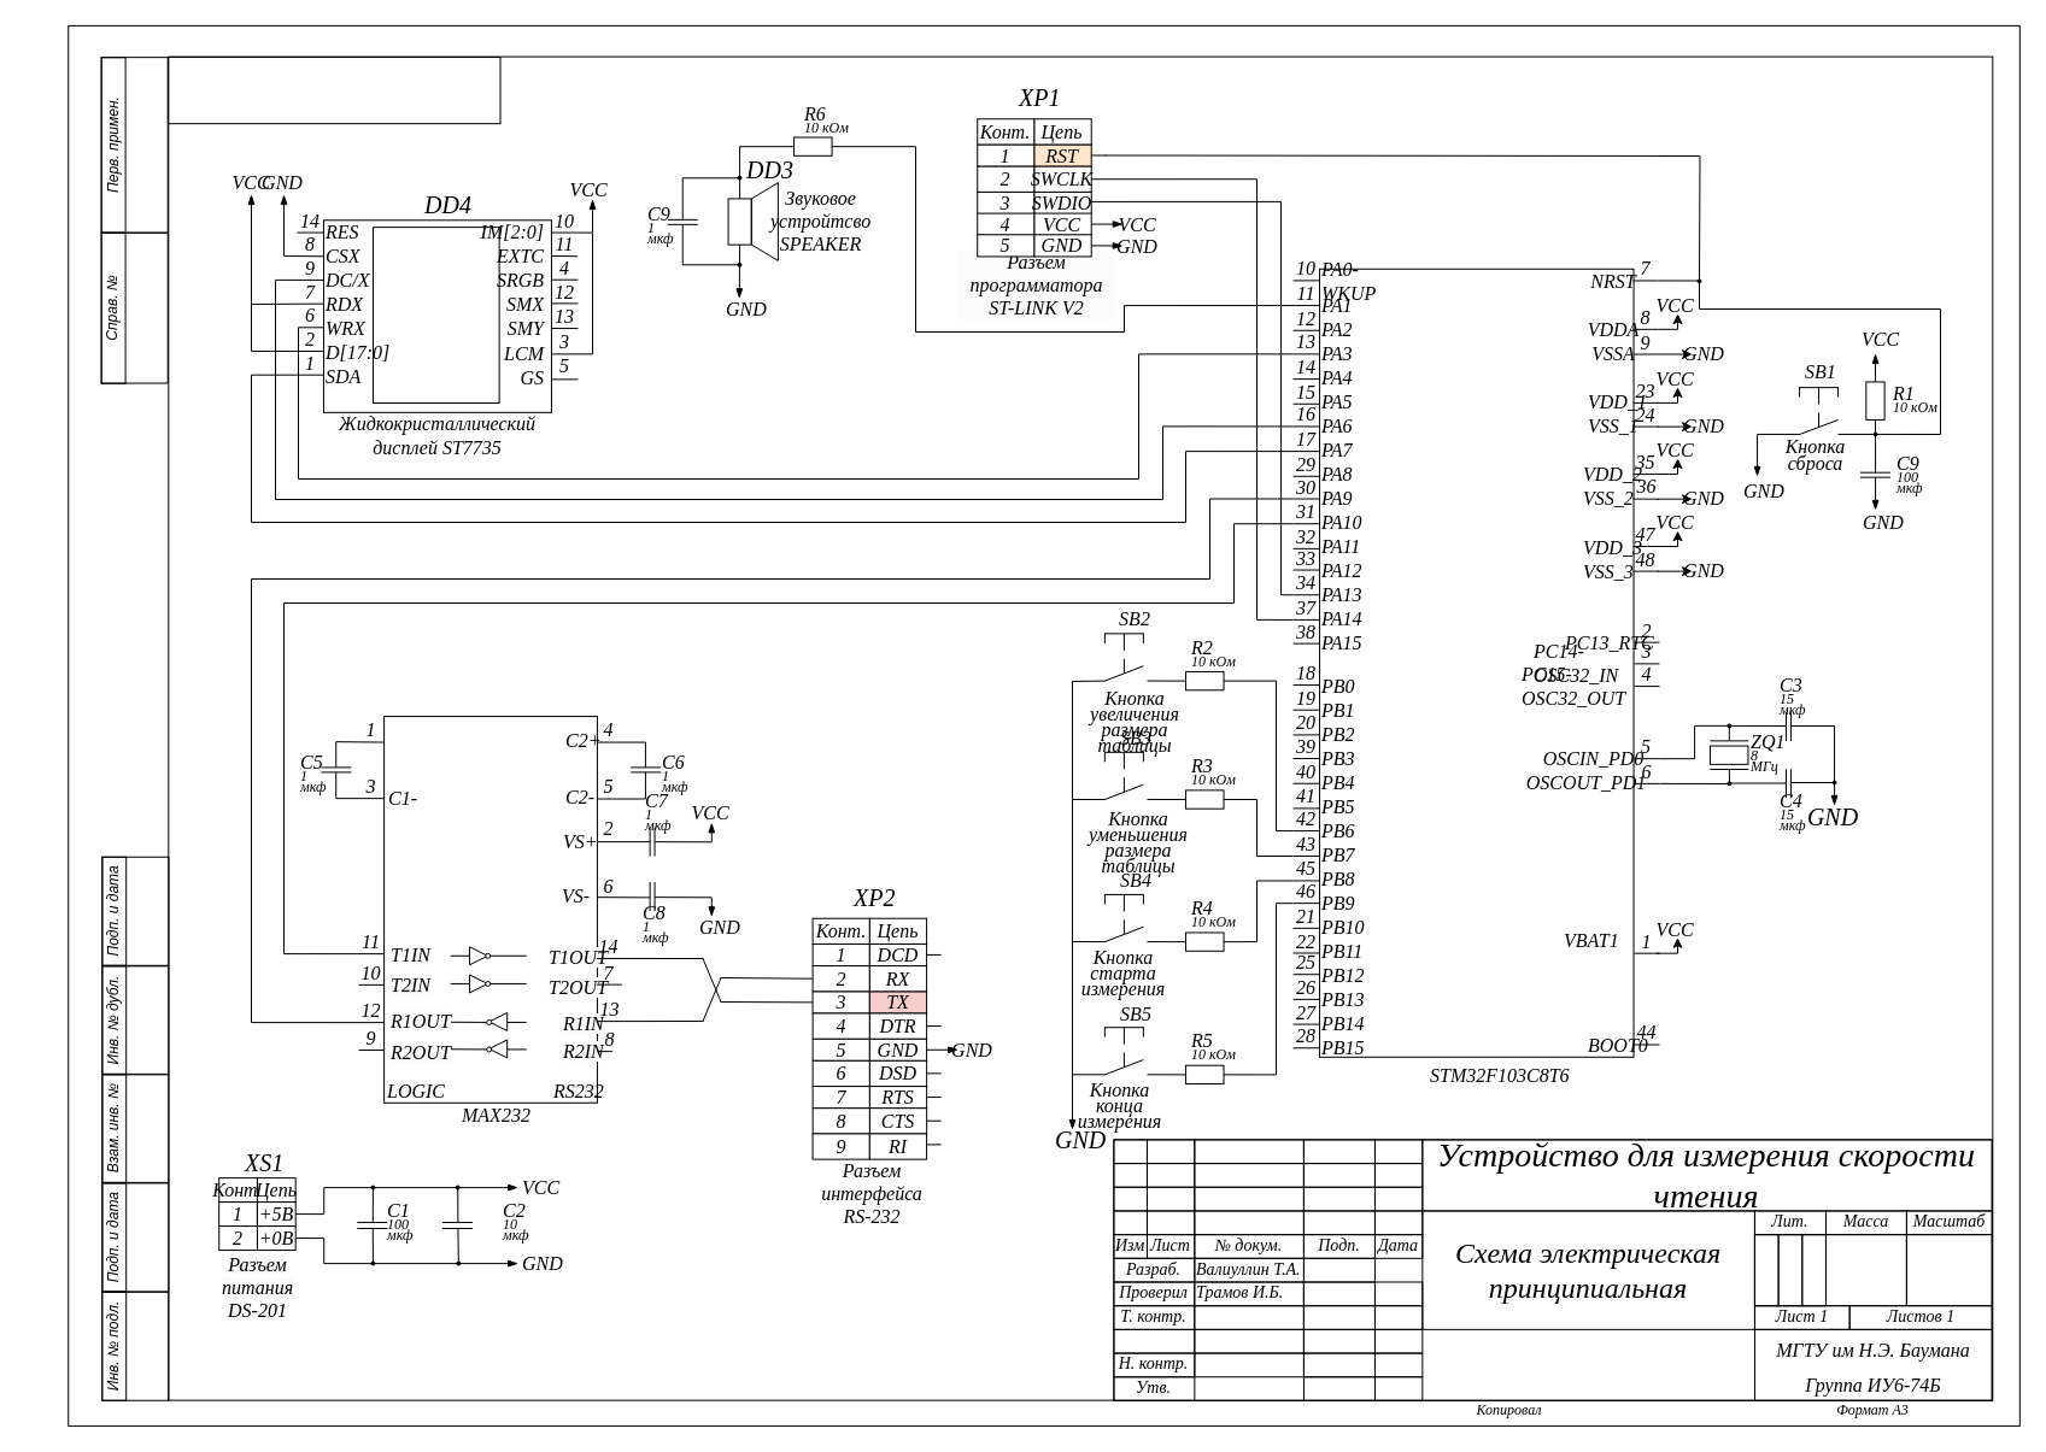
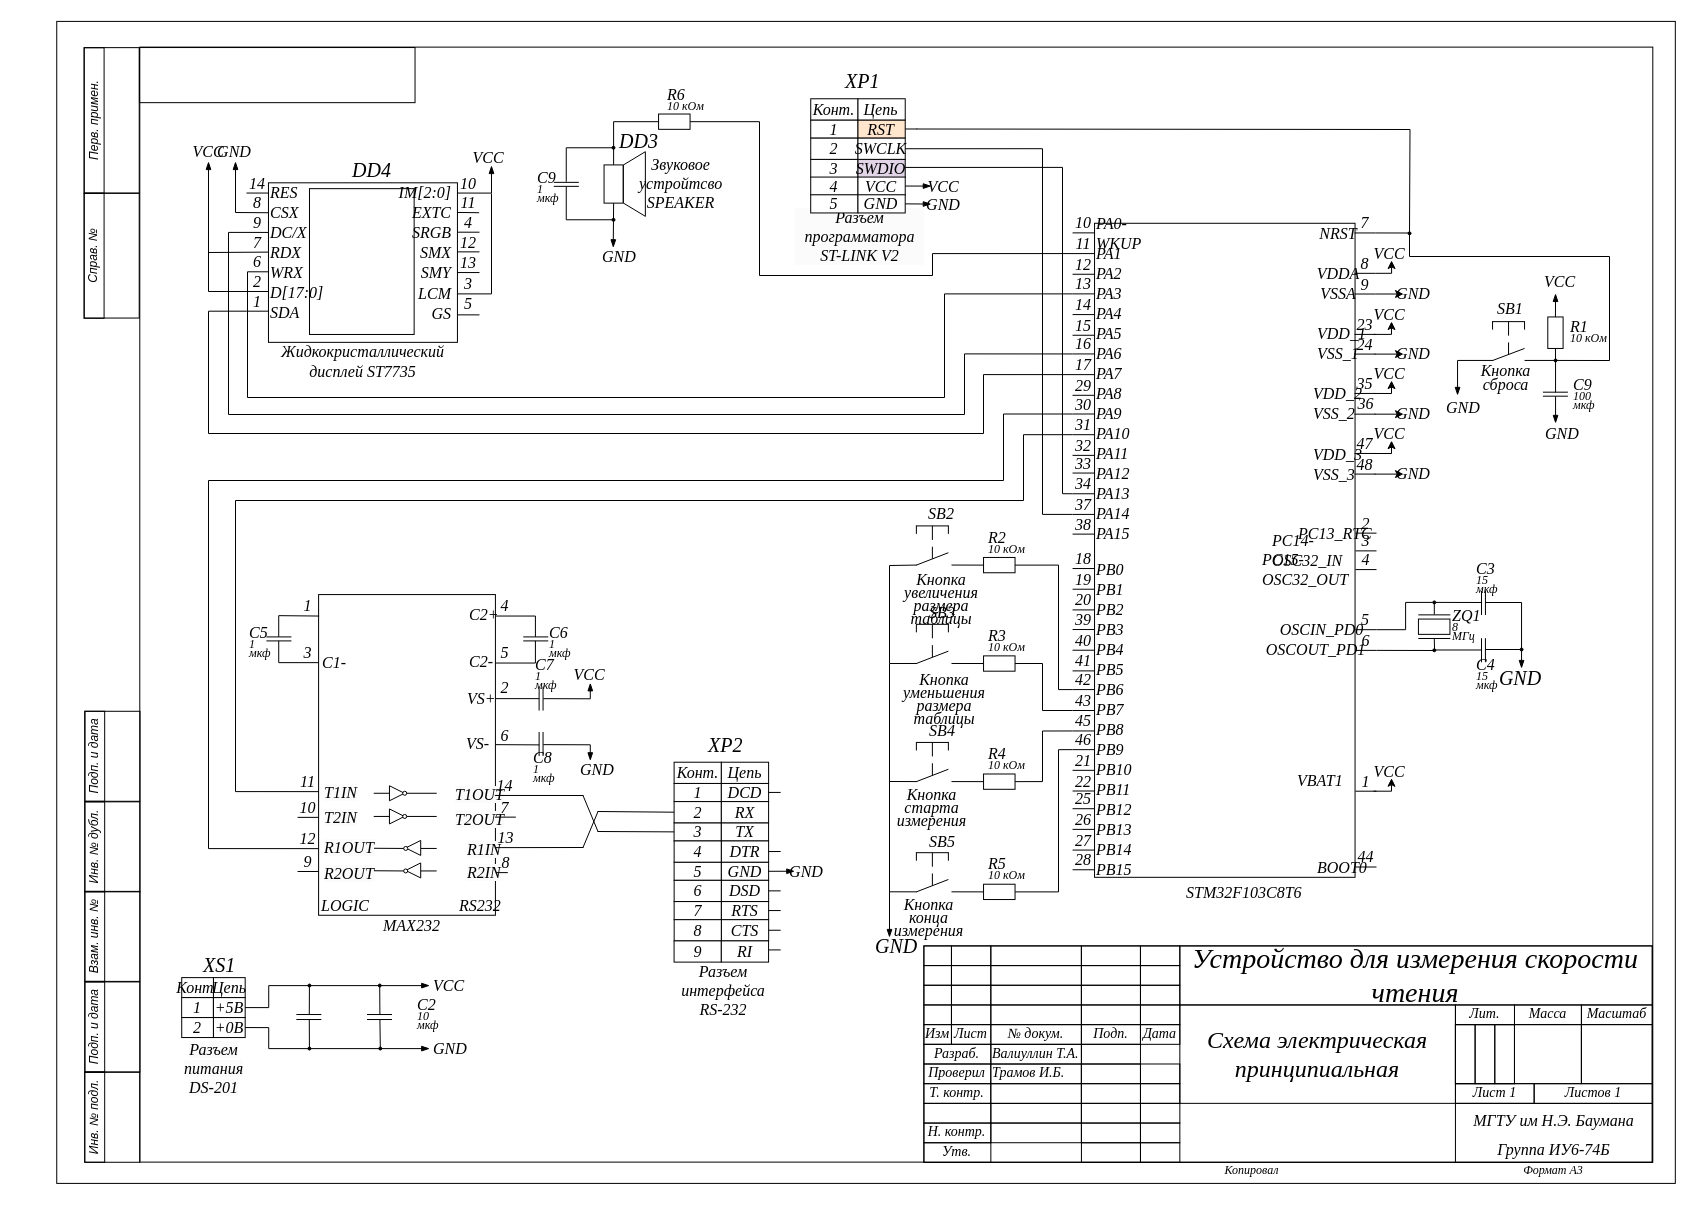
- <mxCell id="488" value="&lt;font face=&quot;GOSTRUS Type A&quot; style=&quot;font-size: 16px;&quot;&gt;&lt;i style=&quot;font-size: 16px;&quot;&gt;SWDIO&lt;/i&gt;&lt;/font&gt;" style="rounded=0;whiteSpace=wrap;html=1;fontSize=16;container=0;" parent="1" vertex="1"><mxGeometry x="857.468" y="158.868" width="47.25" height="18.16" as="geometry" /></mxCell>
+ <mxCell id="488" value="&lt;font face=&quot;GOSTRUS Type A&quot; style=&quot;font-size: 16px;&quot;&gt;&lt;i style=&quot;font-size: 16px;&quot;&gt;SWDIO&lt;/i&gt;&lt;/font&gt;" style="rounded=0;whiteSpace=wrap;html=1;fontSize=16;container=0;fillColor=#e1d5e7;" parent="1" vertex="1"><mxGeometry x="857.468" y="158.868" width="47.25" height="18.16" as="geometry" /></mxCell>
- <mxCell id="118" value="&lt;font face=&quot;GOSTRUS Type A&quot; style=&quot;font-size: 16px;&quot;&gt;&lt;i style=&quot;font-size: 16px;&quot;&gt;TX&lt;/i&gt;&lt;/font&gt;" style="rounded=0;whiteSpace=wrap;html=1;fontSize=16;container=0;fillColor=#f8cecc;" parent="1" vertex="1"><mxGeometry x="720.831" y="822.311" width="47.25" height="18.16" as="geometry" /></mxCell>
+ <mxCell id="118" value="&lt;font face=&quot;GOSTRUS Type A&quot; style=&quot;font-size: 16px;&quot;&gt;&lt;i style=&quot;font-size: 16px;&quot;&gt;TX&lt;/i&gt;&lt;/font&gt;" style="rounded=0;whiteSpace=wrap;html=1;fontSize=16;container=0;" parent="1" vertex="1"><mxGeometry x="720.831" y="822.311" width="47.25" height="18.16" as="geometry" /></mxCell>
- <mxCell id="97" value="&lt;p style=&quot;line-height: 80%;&quot;&gt;&lt;i&gt;&lt;font face=&quot;GOSTRUS Type A&quot;&gt;&lt;font style=&quot;font-size: 16px;&quot;&gt;C1&lt;/font&gt;&lt;br&gt;100 мкф&lt;/font&gt;&lt;/i&gt;&lt;/p&gt;" style="text;html=1;strokeColor=none;fillColor=none;align=left;verticalAlign=middle;whiteSpace=wrap;rounded=0;container=0;" parent="84" vertex="1"><mxGeometry x="145.66" y="55.16" width="35.44" height="27.56" as="geometry" /></mxCell>
